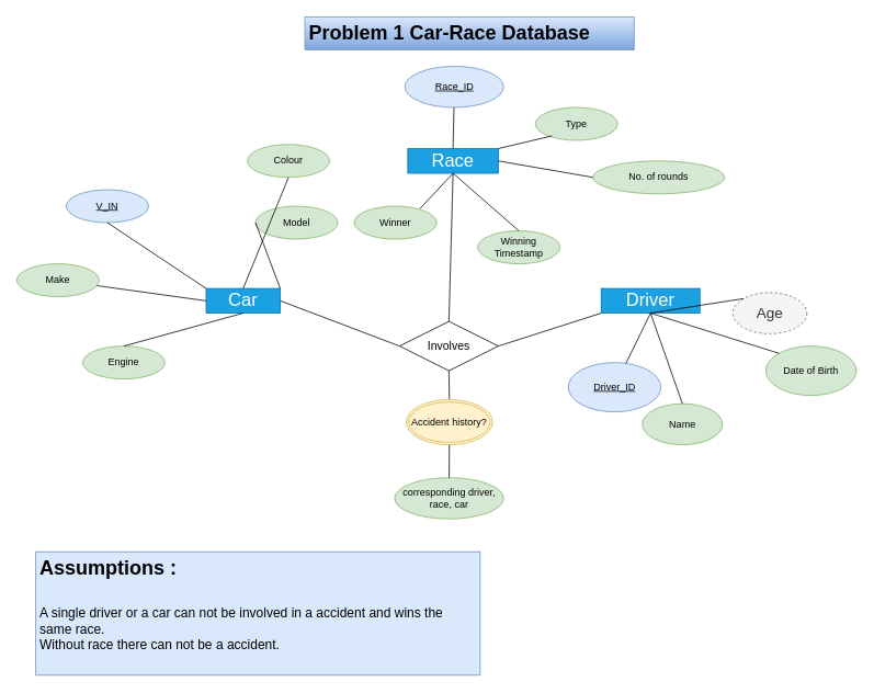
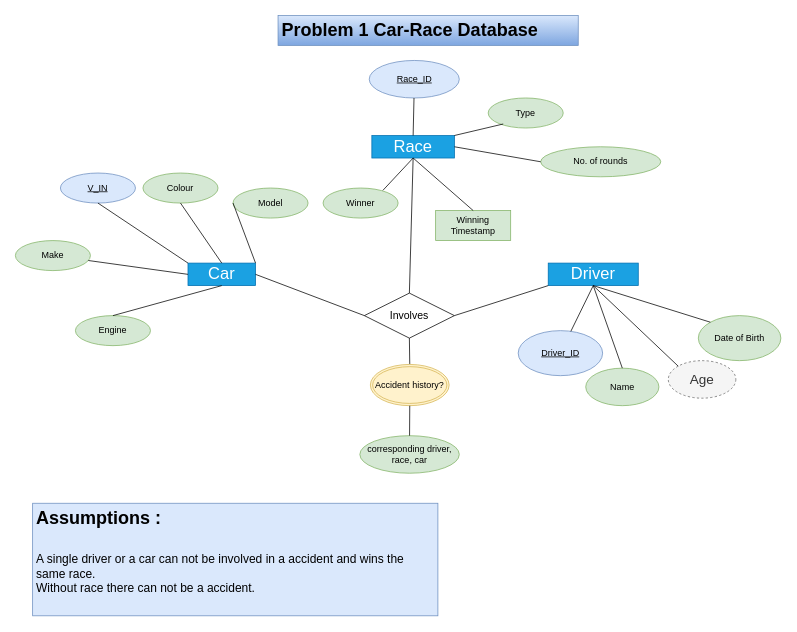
- <mxCell id="23" value="Colour" style="ellipse;whiteSpace=wrap;html=1;align=center;fillColor=#d5e8d4;strokeColor=#82b366;" parent="1" vertex="1"><mxGeometry x="300" y="175" width="100" height="40" as="geometry" /></mxCell>
+ <mxCell id="23" value="Colour" style="ellipse;whiteSpace=wrap;html=1;align=center;fillColor=#d5e8d4;strokeColor=#82b366;" parent="1" vertex="1"><mxGeometry x="190" y="230" width="100" height="40" as="geometry" /></mxCell>
- <mxCell id="13" value="Winning Timestamp" style="ellipse;whiteSpace=wrap;html=1;align=center;fillColor=#d5e8d4;strokeColor=#82b366;" parent="1" vertex="1"><mxGeometry x="580" y="280" width="100" height="40" as="geometry" /></mxCell>
+ <mxCell id="13" value="Winning Timestamp" style="whiteSpace=wrap;html=1;align=center;fillColor=#d5e8d4;strokeColor=#82b366;rounded=0;" parent="1" vertex="1"><mxGeometry x="580" y="280" width="100" height="40" as="geometry" /></mxCell>
- <mxCell id="7" value="&lt;font style=&quot;font-size: 18px;&quot;&gt;Age&lt;/font&gt;" style="ellipse;whiteSpace=wrap;html=1;align=center;dashed=1;fillColor=#f5f5f5;fontColor=#333333;strokeColor=#666666;" parent="1" vertex="1"><mxGeometry x="890" y="355" width="90" height="50" as="geometry" /></mxCell>
+ <mxCell id="7" value="&lt;font style=&quot;font-size: 18px;&quot;&gt;Age&lt;/font&gt;" style="ellipse;whiteSpace=wrap;html=1;align=center;dashed=1;fillColor=#f5f5f5;fontColor=#333333;strokeColor=#666666;" parent="1" vertex="1"><mxGeometry x="890" y="480" width="90" height="50" as="geometry" /></mxCell>
